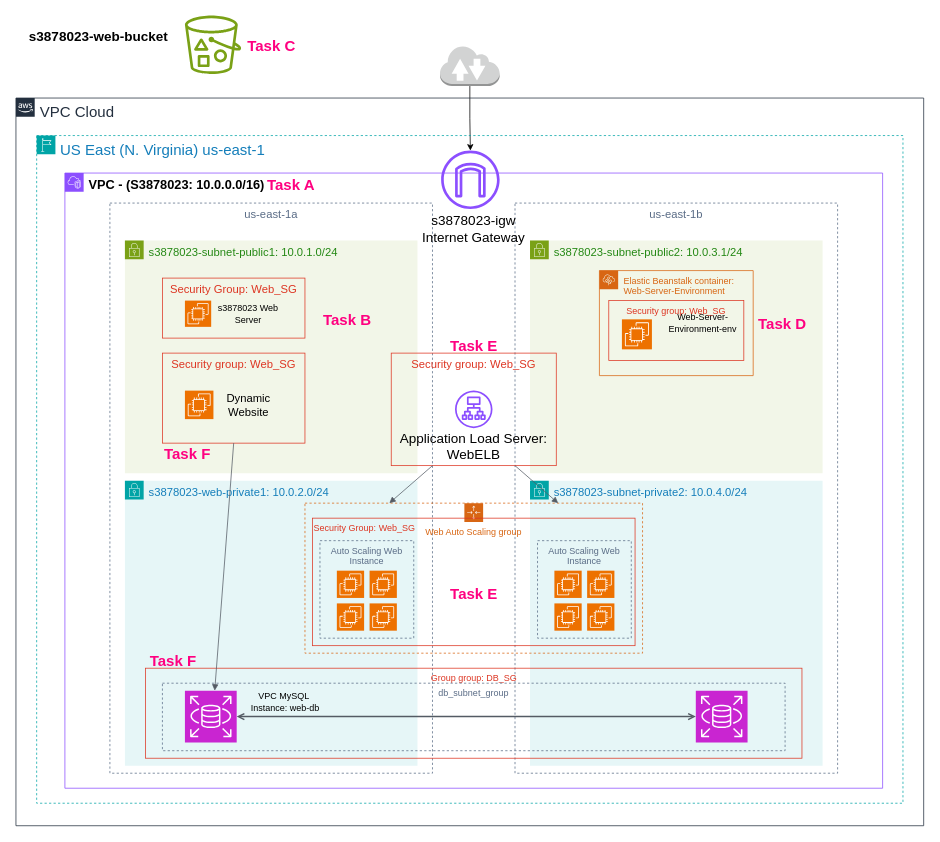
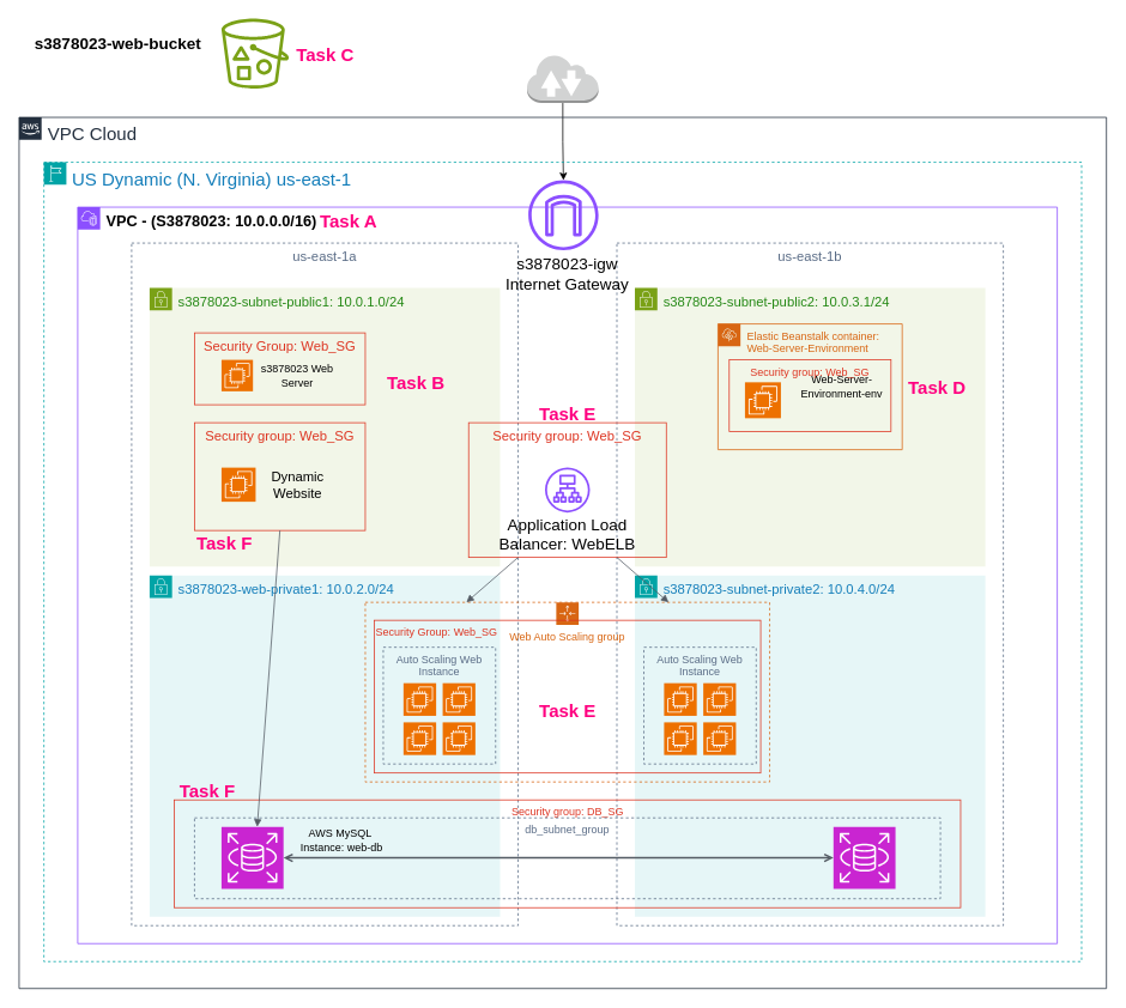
- <mxCell id="5" value="&lt;font style=&quot;font-size: 20px;&quot;&gt;US East (N. Virginia) us-east-1&lt;/font&gt;" style="points=[[0,0],[0.25,0],[0.5,0],[0.75,0],[1,0],[1,0.25],[1,0.5],[1,0.75],[1,1],[0.75,1],[0.5,1],[0.25,1],[0,1],[0,0.75],[0,0.5],[0,0.25]];outlineConnect=0;gradientColor=none;html=1;whiteSpace=wrap;fontSize=12;fontStyle=0;container=1;pointerEvents=0;collapsible=0;recursiveResize=0;shape=mxgraph.aws4.group;grIcon=mxgraph.aws4.group_region;strokeColor=#00A4A6;fillColor=none;verticalAlign=top;align=left;spacingLeft=30;fontColor=#147EBA;dashed=1;" parent="4" vertex="1"><mxGeometry x="27.62" y="50" width="1154.75" height="890" as="geometry" /></mxCell>
+ <mxCell id="5" value="&lt;font style=&quot;font-size: 20px;&quot;&gt;US Dynamic (N. Virginia) us-east-1&lt;/font&gt;" style="points=[[0,0],[0.25,0],[0.5,0],[0.75,0],[1,0],[1,0.25],[1,0.5],[1,0.75],[1,1],[0.75,1],[0.5,1],[0.25,1],[0,1],[0,0.75],[0,0.5],[0,0.25]];outlineConnect=0;gradientColor=none;html=1;whiteSpace=wrap;fontSize=12;fontStyle=0;container=1;pointerEvents=0;collapsible=0;recursiveResize=0;shape=mxgraph.aws4.group;grIcon=mxgraph.aws4.group_region;strokeColor=#00A4A6;fillColor=none;verticalAlign=top;align=left;spacingLeft=30;fontColor=#147EBA;dashed=1;" parent="4" vertex="1"><mxGeometry x="27.62" y="50" width="1154.75" height="890" as="geometry" /></mxCell>
- <mxCell id="31" value="&lt;span style=&quot;font-size: 18px;&quot;&gt;Application Load Server: WebELB&lt;/span&gt;" style="text;html=1;align=center;verticalAlign=middle;whiteSpace=wrap;rounded=0;" parent="10" vertex="1"><mxGeometry x="445" y="350" width="200" height="30" as="geometry" /></mxCell>
+ <mxCell id="31" value="&lt;span style=&quot;font-size: 18px;&quot;&gt;Application Load Balancer: WebELB&lt;/span&gt;" style="text;html=1;align=center;verticalAlign=middle;whiteSpace=wrap;rounded=0;" parent="10" vertex="1"><mxGeometry x="445" y="350" width="200" height="30" as="geometry" /></mxCell>
- <mxCell id="61" value="Group group: DB_SG" style="fillColor=none;strokeColor=#DD3522;verticalAlign=top;fontStyle=0;fontColor=#DD3522;whiteSpace=wrap;html=1;" parent="10" vertex="1"><mxGeometry x="107.5" y="660" width="875" height="120" as="geometry" /></mxCell>
+ <mxCell id="61" value="Security group: DB_SG" style="fillColor=none;strokeColor=#DD3522;verticalAlign=top;fontStyle=0;fontColor=#DD3522;whiteSpace=wrap;html=1;" parent="10" vertex="1"><mxGeometry x="107.5" y="660" width="875" height="120" as="geometry" /></mxCell>
- <mxCell id="60" value="VPC MySQL&amp;nbsp;&lt;div&gt;Instance: web-db&lt;/div&gt;" style="text;html=1;align=center;verticalAlign=middle;whiteSpace=wrap;rounded=0;" parent="10" vertex="1"><mxGeometry x="209.37" y="690" width="170" height="30" as="geometry" /></mxCell>
+ <mxCell id="60" value="AWS MySQL&amp;nbsp;&lt;div&gt;Instance: web-db&lt;/div&gt;" style="text;html=1;align=center;verticalAlign=middle;whiteSpace=wrap;rounded=0;" parent="10" vertex="1"><mxGeometry x="209.37" y="690" width="170" height="30" as="geometry" /></mxCell>
